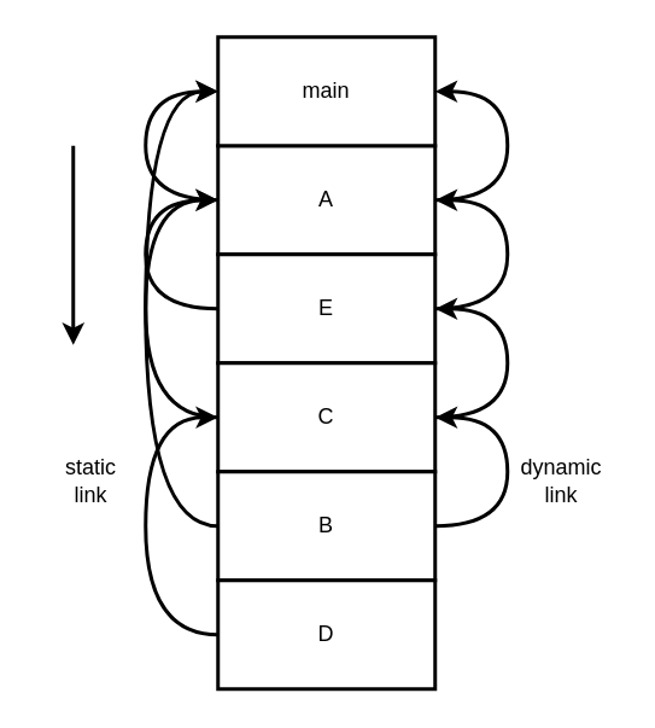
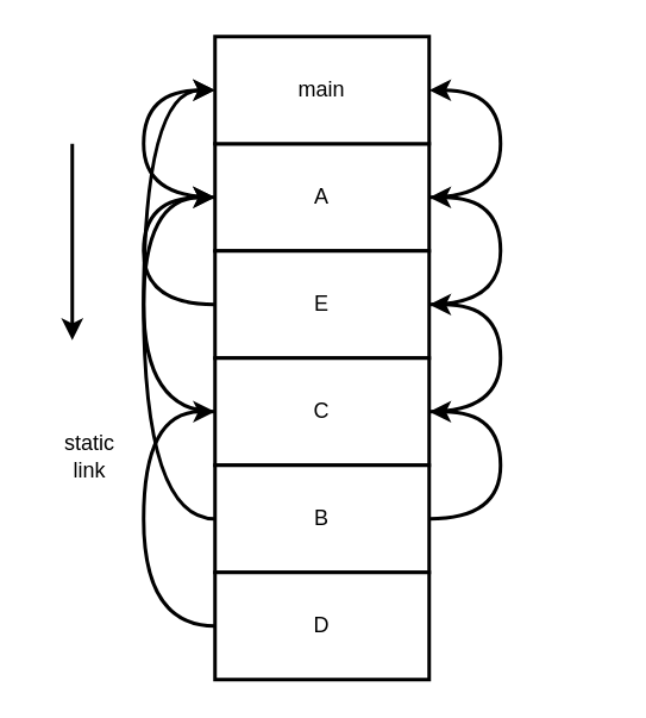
- <mxCell id="16" value="static&lt;br&gt;link" style="text;html=1;strokeColor=none;fillColor=none;align=center;verticalAlign=middle;whiteSpace=wrap;rounded=0;strokeWidth=2;" vertex="1" parent="1"><mxGeometry x="20" y="250" width="60" height="30" as="geometry" /></mxCell>
+ <mxCell id="16" value="static&lt;br&gt;link" style="text;html=1;strokeColor=none;fillColor=none;align=center;verticalAlign=middle;whiteSpace=wrap;rounded=0;strokeWidth=2;" vertex="1" parent="1"><mxGeometry x="20" y="240" width="60" height="30" as="geometry" /></mxCell>
- <mxCell id="17" value="dynamic&lt;br&gt;link" style="text;html=1;strokeColor=none;fillColor=none;align=center;verticalAlign=middle;whiteSpace=wrap;rounded=0;strokeWidth=2;" vertex="1" parent="1"><mxGeometry x="280" y="250" width="60" height="30" as="geometry" /></mxCell>
